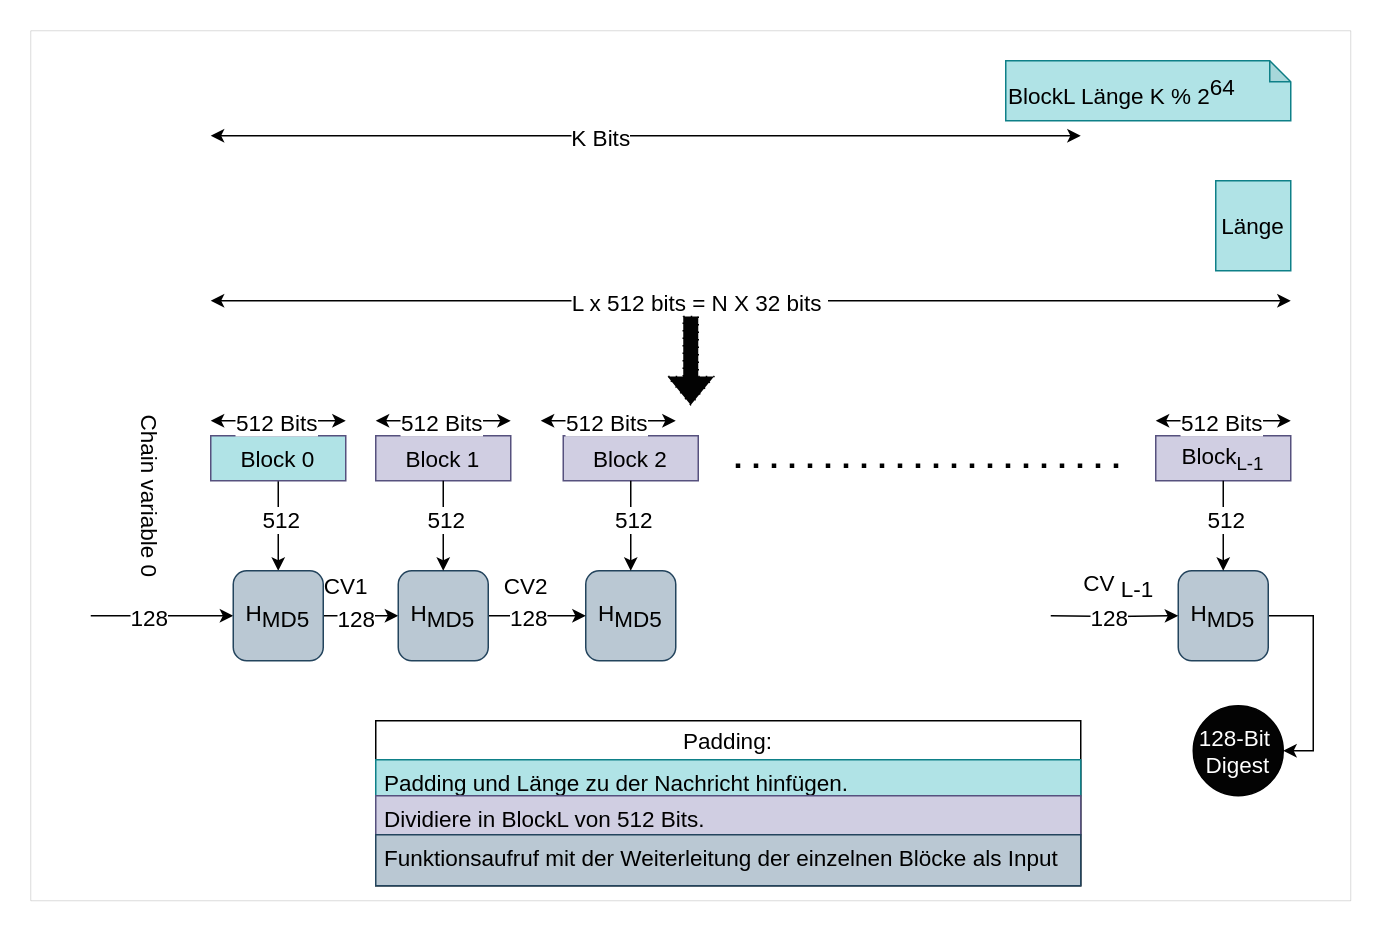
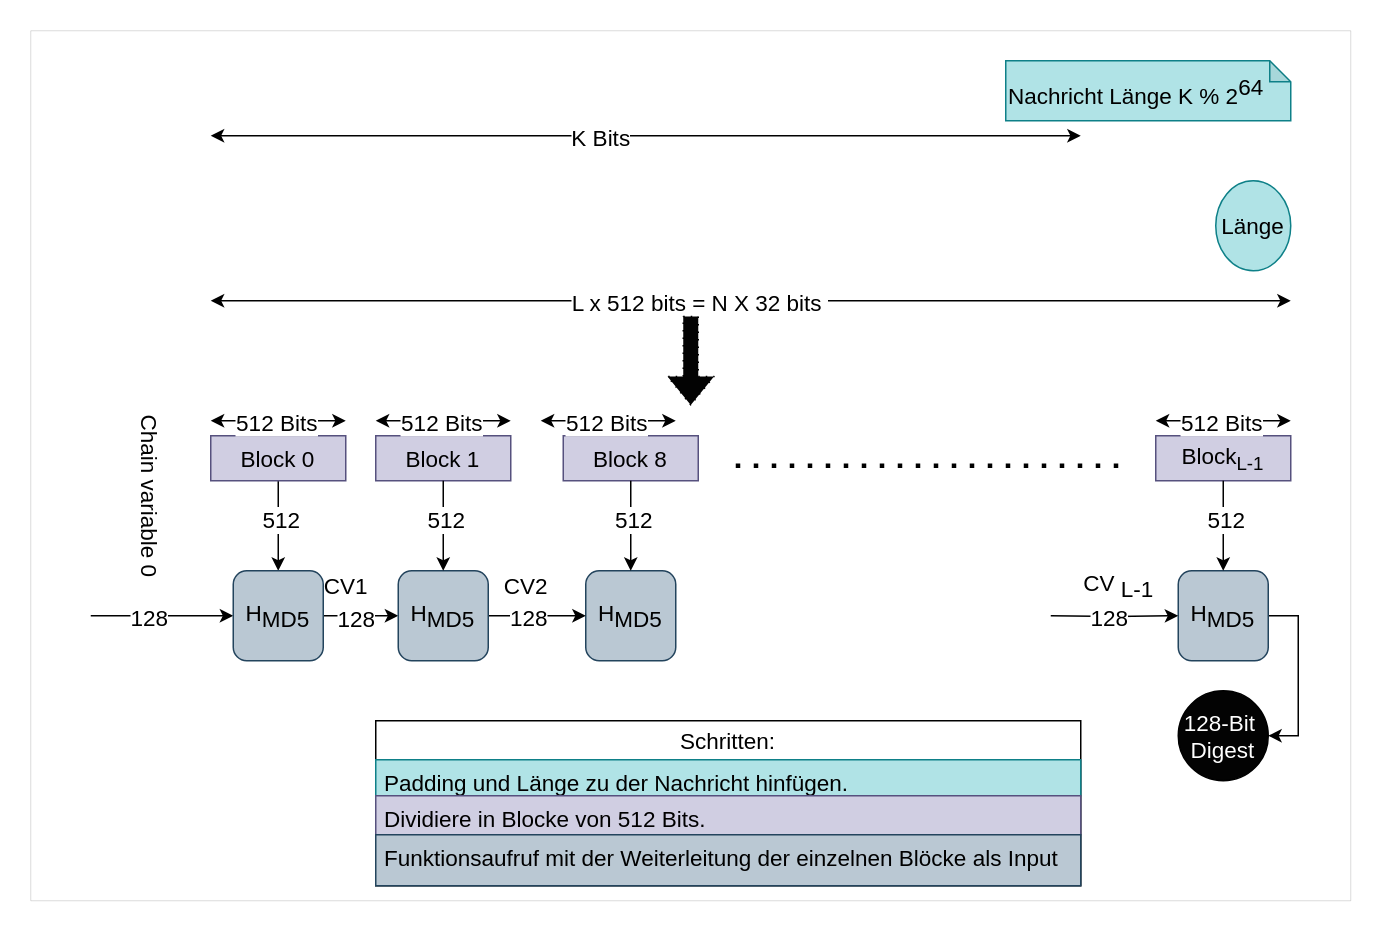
- <mxCell id="7" value="BlockL Länge K % 2&lt;sup style=&quot;font-size: 15px;&quot;&gt;64&lt;/sup&gt;" style="shape=note;whiteSpace=wrap;html=1;backgroundOutline=1;darkOpacity=0.05;fillColor=#b0e3e6;align=left;size=14;strokeColor=#0e8088;fontSize=15;" parent="1" vertex="1"><mxGeometry x="670" y="40" width="190" height="40" as="geometry" /></mxCell>
+ <mxCell id="7" value="Nachricht Länge K % 2&lt;sup style=&quot;font-size: 15px;&quot;&gt;64&lt;/sup&gt;" style="shape=note;whiteSpace=wrap;html=1;backgroundOutline=1;darkOpacity=0.05;fillColor=#b0e3e6;align=left;size=14;strokeColor=#0e8088;fontSize=15;" parent="1" vertex="1"><mxGeometry x="670" y="40" width="190" height="40" as="geometry" /></mxCell>
- <mxCell id="2" value="&lt;font style=&quot;font-size: 15px;&quot;&gt;Länge&lt;/font&gt;" style="rounded=0;whiteSpace=wrap;html=1;fillColor=#b0e3e6;strokeColor=#0e8088;fontSize=15;" parent="1" vertex="1"><mxGeometry x="810" y="120" width="50" height="60" as="geometry" /></mxCell>
+ <mxCell id="2" value="&lt;font style=&quot;font-size: 15px;&quot;&gt;Länge&lt;/font&gt;" style="ellipse;whiteSpace=wrap;html=1;fillColor=#b0e3e6;strokeColor=#0e8088;fontSize=15;" parent="1" vertex="1"><mxGeometry x="810" y="120" width="50" height="60" as="geometry" /></mxCell>
- <mxCell id="11" value="Block 0" style="rounded=0;whiteSpace=wrap;html=1;fillColor=#b0e3e6;strokeColor=#56517e;fontSize=15;" parent="1" vertex="1"><mxGeometry x="140" y="290" width="90" height="30" as="geometry" /></mxCell>
+ <mxCell id="11" value="Block 0" style="rounded=0;whiteSpace=wrap;html=1;fillColor=#d0cee2;strokeColor=#56517e;fontSize=15;" parent="1" vertex="1"><mxGeometry x="140" y="290" width="90" height="30" as="geometry" /></mxCell>
- <mxCell id="12" value="Block 2" style="rounded=0;whiteSpace=wrap;html=1;fillColor=#d0cee2;strokeColor=#56517e;fontSize=15;" parent="1" vertex="1"><mxGeometry x="375" y="290" width="90" height="30" as="geometry" /></mxCell>
+ <mxCell id="12" value="Block 8" style="rounded=0;whiteSpace=wrap;html=1;fillColor=#d0cee2;strokeColor=#56517e;fontSize=15;" parent="1" vertex="1"><mxGeometry x="375" y="290" width="90" height="30" as="geometry" /></mxCell>
- <mxCell id="50" value="Padding:" style="swimlane;fontStyle=0;childLayout=stackLayout;horizontal=1;startSize=26;horizontalStack=0;resizeParent=1;resizeParentMax=0;resizeLast=0;collapsible=1;marginBottom=0;fillColor=#ffffff;fontSize=15;" parent="49" vertex="1"><mxGeometry x="230" y="460" width="470" height="110" as="geometry" /></mxCell>
+ <mxCell id="50" value="Schritten:" style="swimlane;fontStyle=0;childLayout=stackLayout;horizontal=1;startSize=26;horizontalStack=0;resizeParent=1;resizeParentMax=0;resizeLast=0;collapsible=1;marginBottom=0;fillColor=#ffffff;fontSize=15;" parent="49" vertex="1"><mxGeometry x="230" y="460" width="470" height="110" as="geometry" /></mxCell>
- <mxCell id="43" value="&lt;font color=&quot;#ffffff&quot; style=&quot;font-size: 15px;&quot;&gt;128-Bit&amp;nbsp;&lt;br style=&quot;font-size: 15px;&quot;&gt;Digest&lt;/font&gt;" style="ellipse;whiteSpace=wrap;html=1;fillColor=#030303;fontSize=15;" parent="1" vertex="1"><mxGeometry x="795" y="470" width="60" height="60" as="geometry" /></mxCell>
+ <mxCell id="43" value="&lt;font color=&quot;#ffffff&quot; style=&quot;font-size: 15px;&quot;&gt;128-Bit&amp;nbsp;&lt;br style=&quot;font-size: 15px;&quot;&gt;Digest&lt;/font&gt;" style="ellipse;whiteSpace=wrap;html=1;fillColor=#030303;fontSize=15;" parent="1" vertex="1"><mxGeometry x="785" y="460" width="60" height="60" as="geometry" /></mxCell>
- <mxCell id="52" value="Dividiere in BlockL von 512 Bits." style="text;strokeColor=#56517e;fillColor=#d0cee2;align=left;verticalAlign=top;spacingLeft=4;spacingRight=4;overflow=hidden;rotatable=0;points=[[0,0.5],[1,0.5]];portConstraint=eastwest;fontSize=15;" parent="50" vertex="1"><mxGeometry y="50" width="470" height="26" as="geometry" /></mxCell>
+ <mxCell id="52" value="Dividiere in Blocke von 512 Bits." style="text;strokeColor=#56517e;fillColor=#d0cee2;align=left;verticalAlign=top;spacingLeft=4;spacingRight=4;overflow=hidden;rotatable=0;points=[[0,0.5],[1,0.5]];portConstraint=eastwest;fontSize=15;" parent="50" vertex="1"><mxGeometry y="50" width="470" height="26" as="geometry" /></mxCell>
